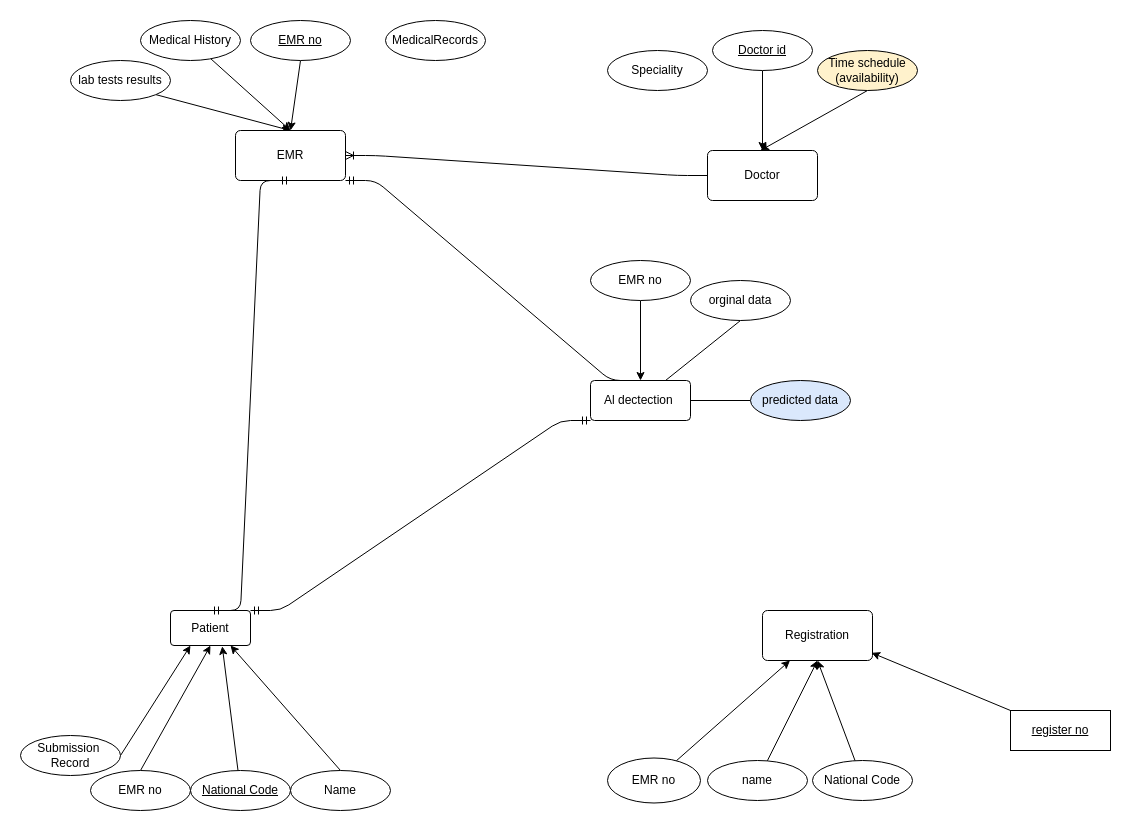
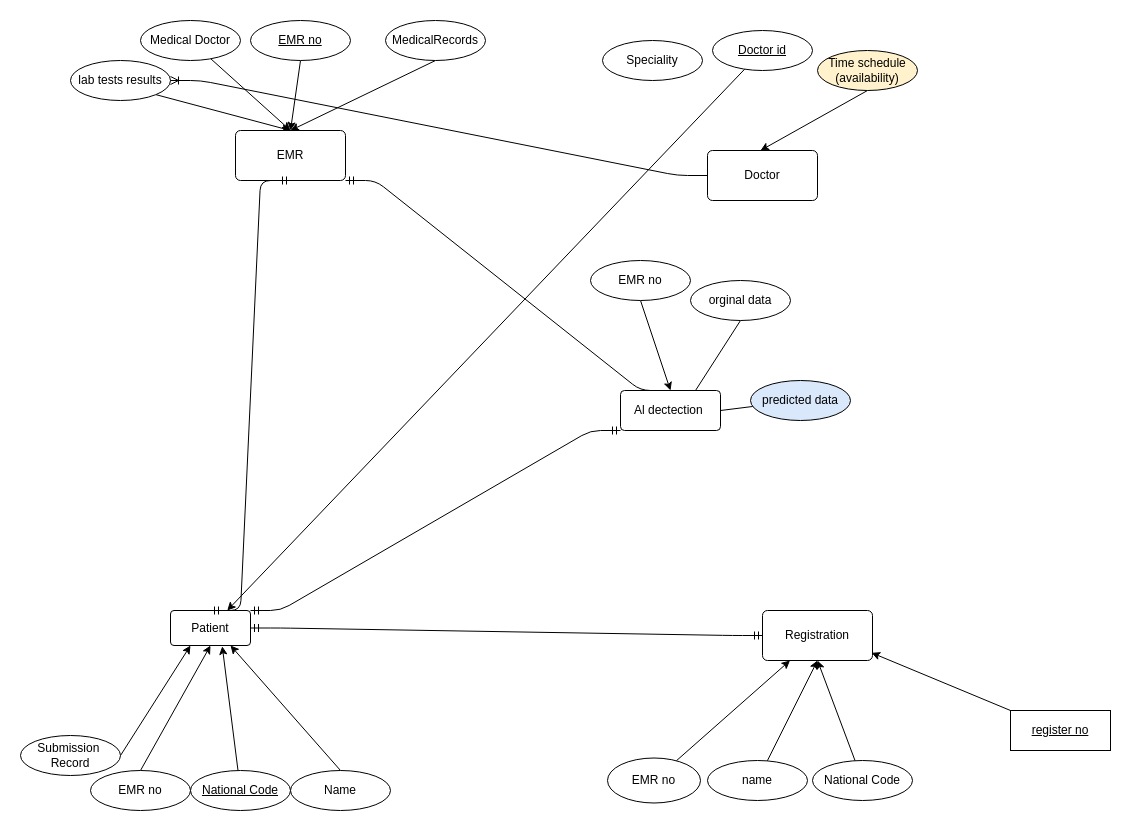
- <mxCell id="5" value="Medical History" style="ellipse;whiteSpace=wrap;html=1;align=center;" parent="1" vertex="1"><mxGeometry x="140" y="20" width="100" height="40" as="geometry" /></mxCell>
+ <mxCell id="5" value="Medical Doctor" style="ellipse;whiteSpace=wrap;html=1;align=center;" parent="1" vertex="1"><mxGeometry x="140" y="20" width="100" height="40" as="geometry" /></mxCell>
- <mxCell id="14" value="Speciality" style="ellipse;whiteSpace=wrap;html=1;align=center;" parent="1" vertex="1"><mxGeometry x="607" y="50" width="100" height="40" as="geometry" /></mxCell>
+ <mxCell id="14" value="Speciality" style="ellipse;whiteSpace=wrap;html=1;align=center;" parent="1" vertex="1"><mxGeometry x="602" y="40" width="100" height="40" as="geometry" /></mxCell>
+ <mxCell id="6" style="edgeStyle=none;html=1;exitX=0.5;exitY=1;exitDx=0;exitDy=0;entryX=0.5;entryY=0;entryDx=0;entryDy=0;" parent="1" source="7" target="10" edge="1"><mxGeometry relative="1" as="geometry"><mxPoint x="300" y="150" as="targetPoint" /></mxGeometry></mxCell>
- <mxCell id="15" style="edgeStyle=none;html=1;entryX=0.5;entryY=0;entryDx=0;entryDy=0;" parent="1" source="16" target="12" edge="1"><mxGeometry relative="1" as="geometry" /></mxCell>
+ <mxCell id="15" style="edgeStyle=none;html=1;" parent="1" source="16" target="11" edge="1"><mxGeometry relative="1" as="geometry" /></mxCell>
- <mxCell id="13" value="" style="edgeStyle=entityRelationEdgeStyle;fontSize=12;html=1;endArrow=ERoneToMany;entryX=1;entryY=0.5;entryDx=0;entryDy=0;exitX=0;exitY=0.5;exitDx=0;exitDy=0;" parent="1" source="12" target="10" edge="1"><mxGeometry width="100" height="100" relative="1" as="geometry"><mxPoint x="500" y="170" as="sourcePoint" /><mxPoint x="600" y="70" as="targetPoint" /></mxGeometry></mxCell>
+ <mxCell id="13" value="" style="edgeStyle=entityRelationEdgeStyle;fontSize=12;html=1;endArrow=ERoneToMany;exitX=0;exitY=0.5;exitDx=0;exitDy=0;" parent="1" source="12" target="9" edge="1"><mxGeometry width="100" height="100" relative="1" as="geometry"><mxPoint x="500" y="170" as="sourcePoint" /><mxPoint x="600" y="70" as="targetPoint" /></mxGeometry></mxCell>
- <mxCell id="31" value="Al dectection&amp;nbsp;" style="rounded=1;arcSize=10;whiteSpace=wrap;html=1;align=center;" vertex="1" parent="1"><mxGeometry x="590" y="380" width="100" height="40" as="geometry" /></mxCell>
+ <mxCell id="31" value="Al dectection&amp;nbsp;" style="rounded=1;arcSize=10;whiteSpace=wrap;html=1;align=center;" vertex="1" parent="1"><mxGeometry x="620" y="390" width="100" height="40" as="geometry" /></mxCell>
+ <mxCell id="29" value="" style="edgeStyle=entityRelationEdgeStyle;fontSize=12;html=1;endArrow=ERmandOne;startArrow=ERmandOne;exitX=1;exitY=0.5;exitDx=0;exitDy=0;entryX=0;entryY=0.5;entryDx=0;entryDy=0;" edge="1" parent="1" source="11" target="28"><mxGeometry width="100" height="100" relative="1" as="geometry"><mxPoint x="520" y="440" as="sourcePoint" /><mxPoint x="620" y="340" as="targetPoint" /></mxGeometry></mxCell>
